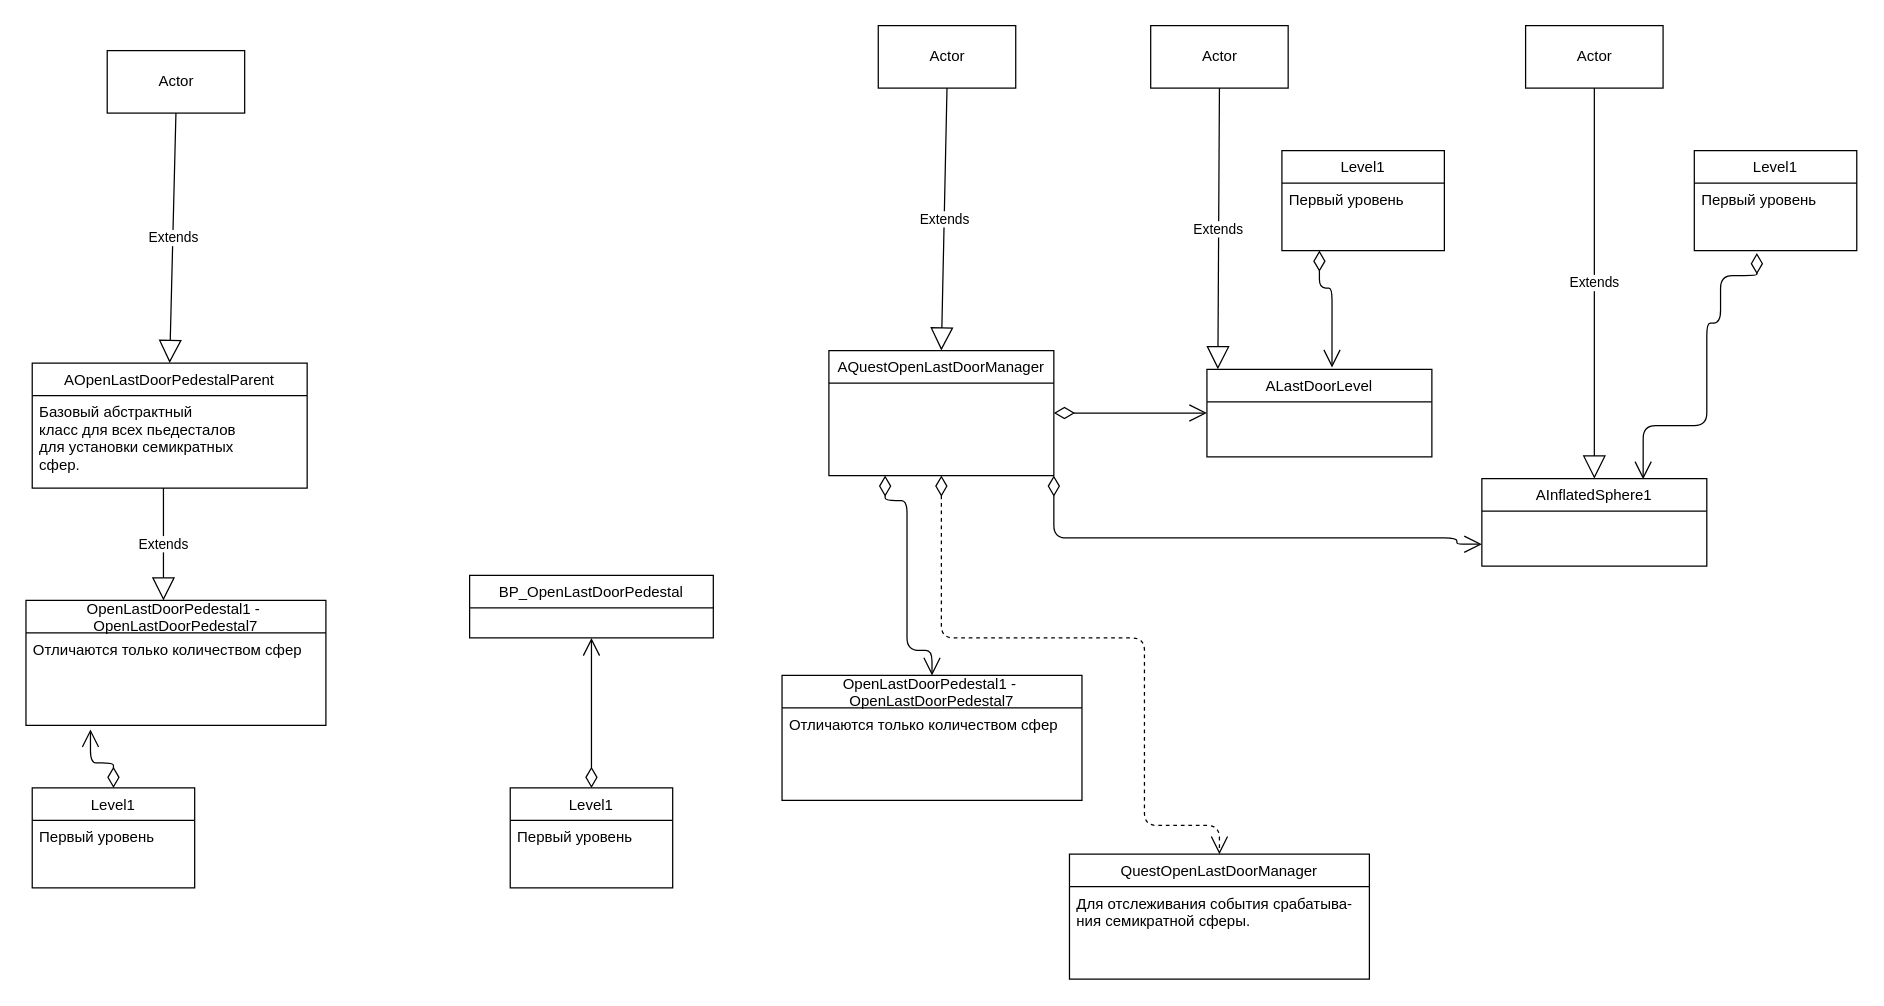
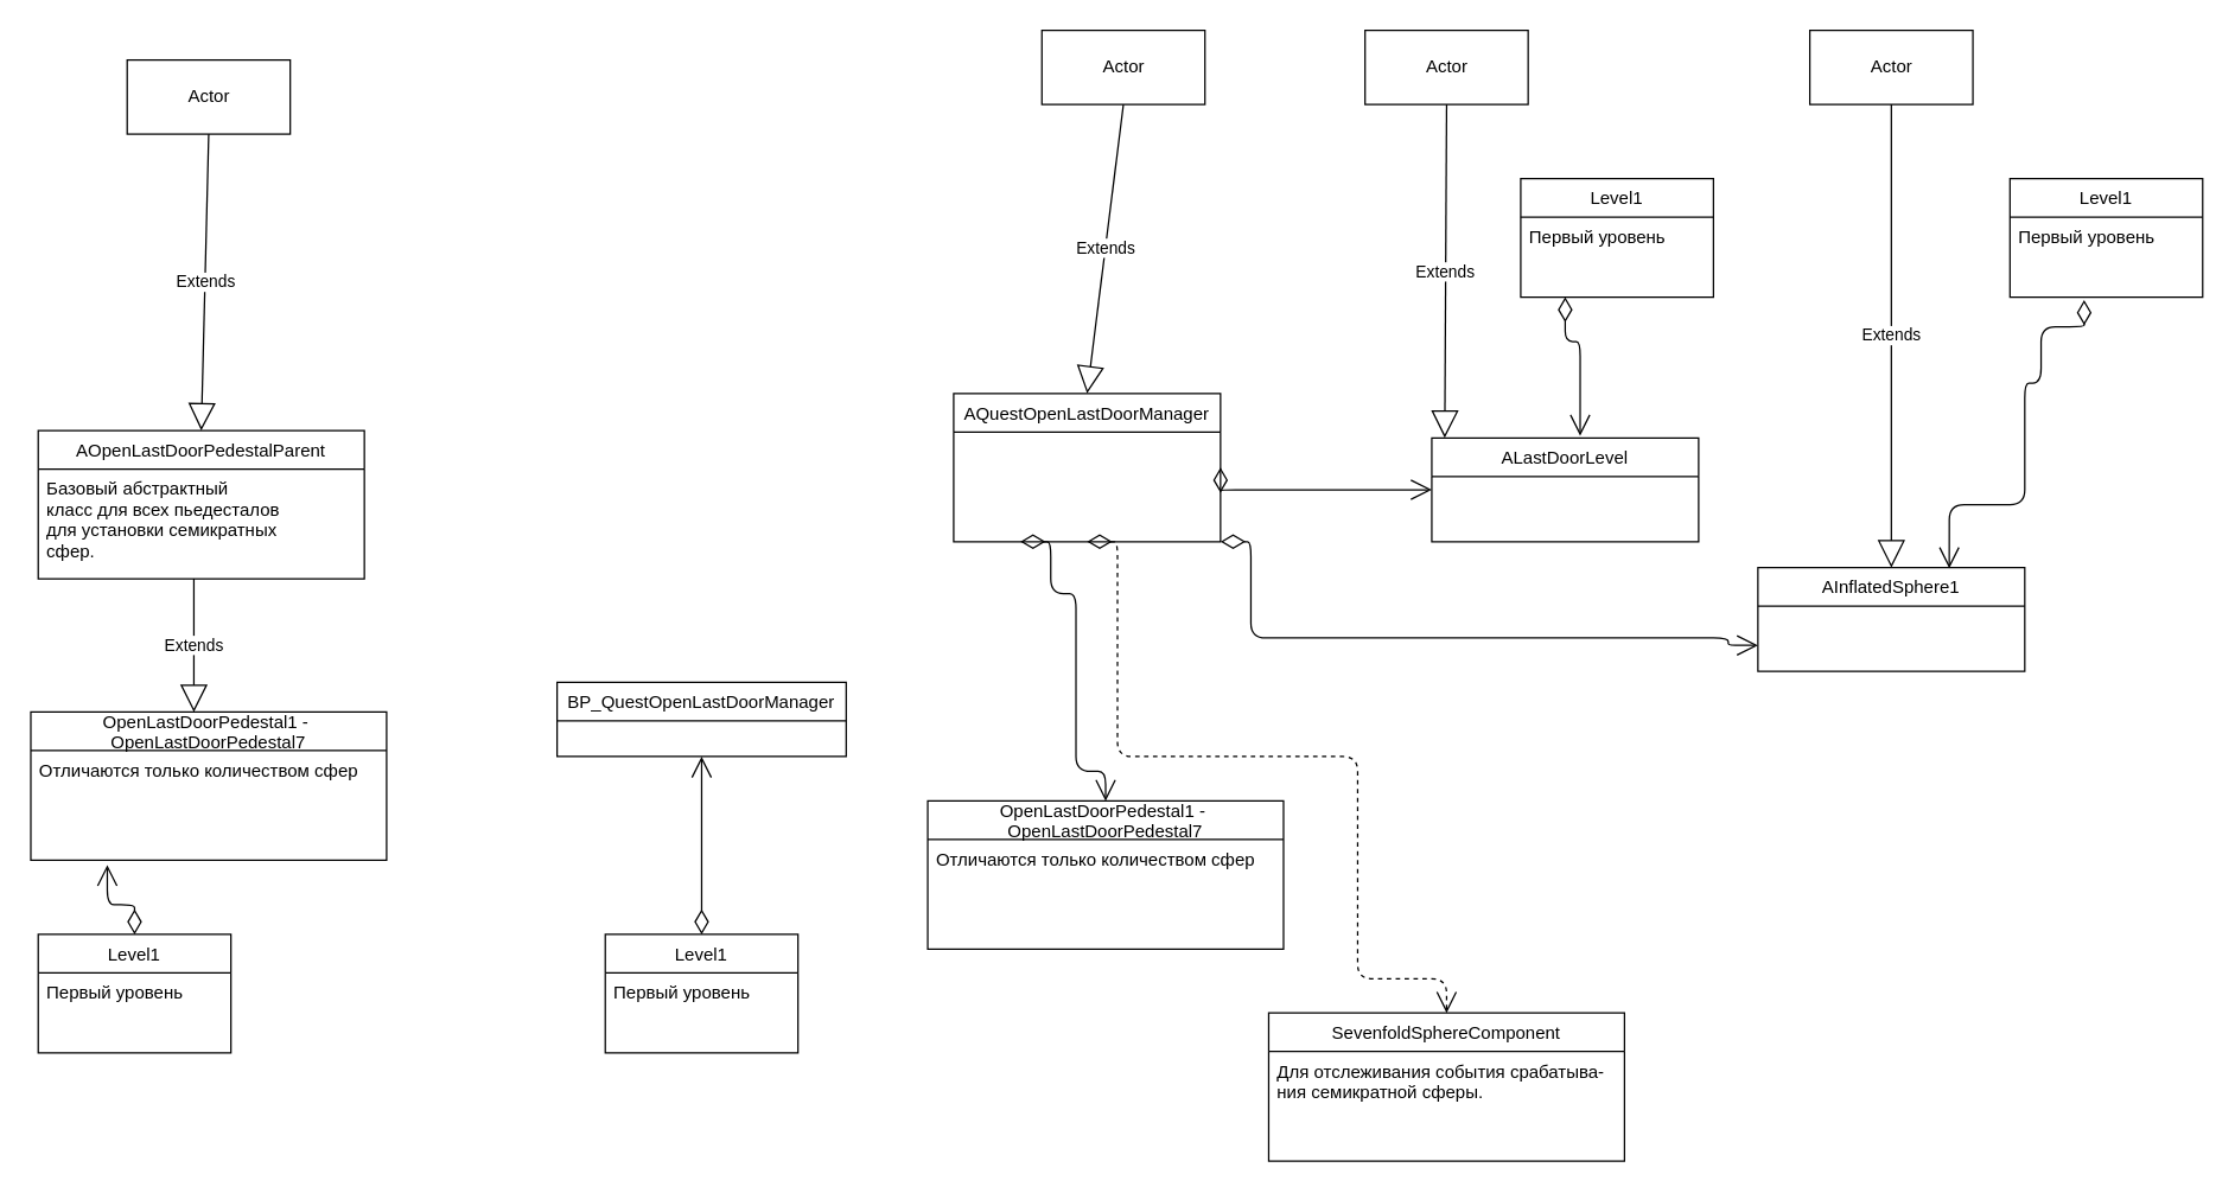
- <mxCell id="14" value="AQuestOpenLastDoorManager" style="swimlane;fontStyle=0;childLayout=stackLayout;horizontal=1;startSize=26;fillColor=none;horizontalStack=0;resizeParent=1;resizeParentMax=0;resizeLast=0;collapsible=1;marginBottom=0;" parent="1" vertex="1"><mxGeometry x="662.5" y="280" width="180" height="100" as="geometry" /></mxCell>
+ <mxCell id="14" value="AQuestOpenLastDoorManager" style="swimlane;fontStyle=0;childLayout=stackLayout;horizontal=1;startSize=26;fillColor=none;horizontalStack=0;resizeParent=1;resizeParentMax=0;resizeLast=0;collapsible=1;marginBottom=0;" parent="1" vertex="1"><mxGeometry x="642.5" y="265" width="180" height="100" as="geometry" /></mxCell>
- <mxCell id="15" value="BP_OpenLastDoorPedestal" style="swimlane;fontStyle=0;childLayout=stackLayout;horizontal=1;startSize=26;fillColor=none;horizontalStack=0;resizeParent=1;resizeParentMax=0;resizeLast=0;collapsible=1;marginBottom=0;" parent="1" vertex="1"><mxGeometry x="375" y="460" width="195" height="50" as="geometry" /></mxCell>
+ <mxCell id="15" value="BP_QuestOpenLastDoorManager" style="swimlane;fontStyle=0;childLayout=stackLayout;horizontal=1;startSize=26;fillColor=none;horizontalStack=0;resizeParent=1;resizeParentMax=0;resizeLast=0;collapsible=1;marginBottom=0;" parent="1" vertex="1"><mxGeometry x="375" y="460" width="195" height="50" as="geometry" /></mxCell>
- <mxCell id="22" value="QuestOpenLastDoorManager" style="swimlane;fontStyle=0;childLayout=stackLayout;horizontal=1;startSize=26;fillColor=none;horizontalStack=0;resizeParent=1;resizeParentMax=0;resizeLast=0;collapsible=1;marginBottom=0;" parent="1" vertex="1"><mxGeometry x="855" y="683" width="240" height="100" as="geometry" /></mxCell>
+ <mxCell id="22" value="SevenfoldSphereComponent" style="swimlane;fontStyle=0;childLayout=stackLayout;horizontal=1;startSize=26;fillColor=none;horizontalStack=0;resizeParent=1;resizeParentMax=0;resizeLast=0;collapsible=1;marginBottom=0;" parent="1" vertex="1"><mxGeometry x="855" y="683" width="240" height="100" as="geometry" /></mxCell>
